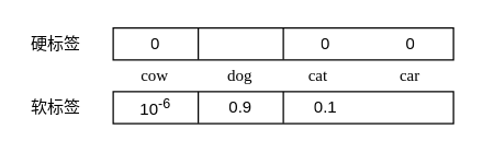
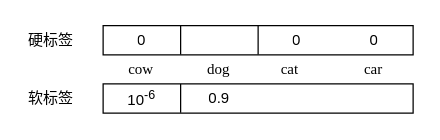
- <mxCell id="12" value="0.1" style="shape=partialRectangle;html=1;whiteSpace=wrap;connectable=0;overflow=hidden;fillColor=none;top=0;left=0;bottom=0;right=0;" vertex="1" parent="9"><mxGeometry x="124" width="62" height="23" as="geometry" /></mxCell>
